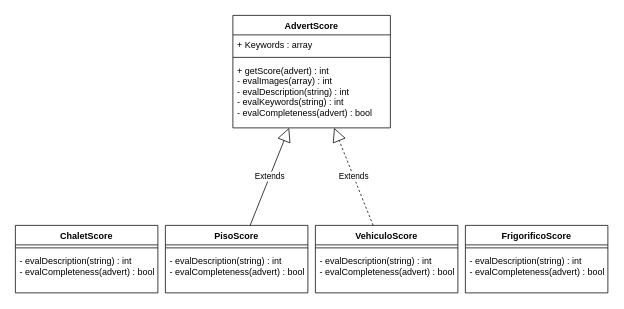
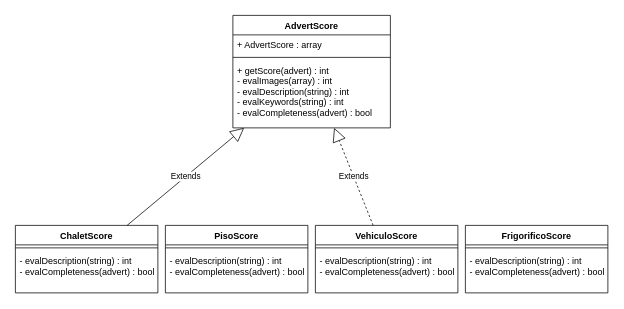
- <mxCell id="3" value="+ Keywords : array" style="text;strokeColor=none;fillColor=none;align=left;verticalAlign=top;spacingLeft=4;spacingRight=4;overflow=hidden;rotatable=0;points=[[0,0.5],[1,0.5]];portConstraint=eastwest;" vertex="1" parent="2"><mxGeometry y="26" width="210" height="26" as="geometry" /></mxCell>
+ <mxCell id="3" value="+ AdvertScore : array" style="text;strokeColor=none;fillColor=none;align=left;verticalAlign=top;spacingLeft=4;spacingRight=4;overflow=hidden;rotatable=0;points=[[0,0.5],[1,0.5]];portConstraint=eastwest;" vertex="1" parent="2"><mxGeometry y="26" width="210" height="26" as="geometry" /></mxCell>
+ <mxCell id="18" value="Extends" style="endArrow=block;endSize=16;endFill=0;html=1;" edge="1" parent="1" source="6" target="2"><mxGeometry width="160" relative="1" as="geometry"><mxPoint x="600" y="390" as="sourcePoint" /><mxPoint x="760" y="390" as="targetPoint" /></mxGeometry></mxCell>
- <mxCell id="19" value="Extends" style="endArrow=block;endSize=16;endFill=0;html=1;" edge="1" parent="1" source="9" target="2"><mxGeometry width="160" relative="1" as="geometry"><mxPoint x="179" y="310" as="sourcePoint" /><mxPoint x="335" y="180" as="targetPoint" /></mxGeometry></mxCell>
